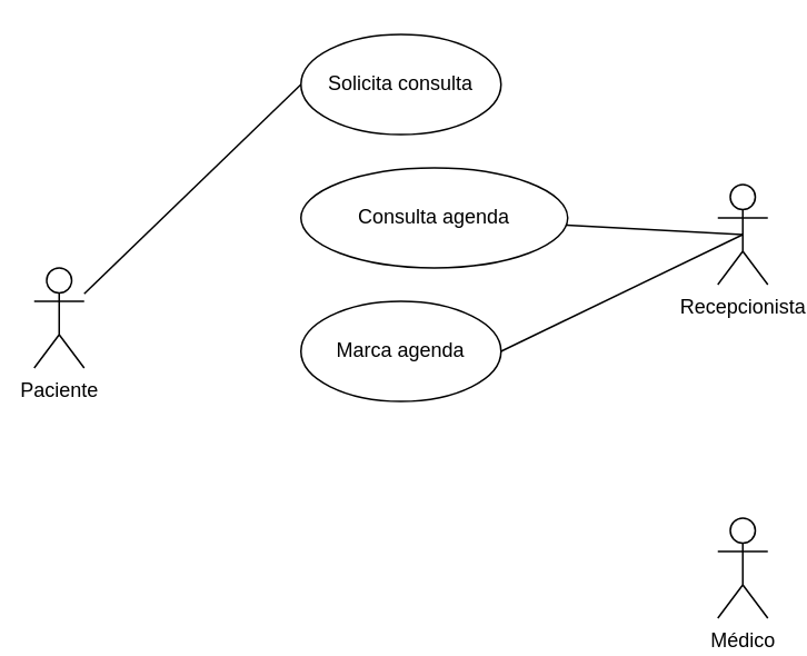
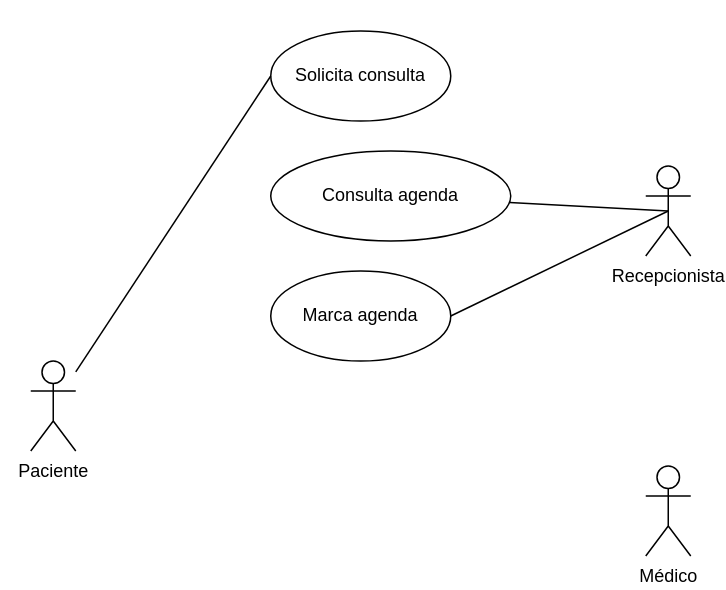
- <mxCell id="2" value="Paciente" style="shape=umlActor;verticalLabelPosition=bottom;verticalAlign=top;html=1;outlineConnect=0;shadow=0;" vertex="1" parent="1"><mxGeometry x="20" y="160" width="30" height="60" as="geometry" /></mxCell>
+ <mxCell id="2" value="Paciente" style="shape=umlActor;verticalLabelPosition=bottom;verticalAlign=top;html=1;outlineConnect=0;shadow=0;" vertex="1" parent="1"><mxGeometry x="20" y="240" width="30" height="60" as="geometry" /></mxCell>
